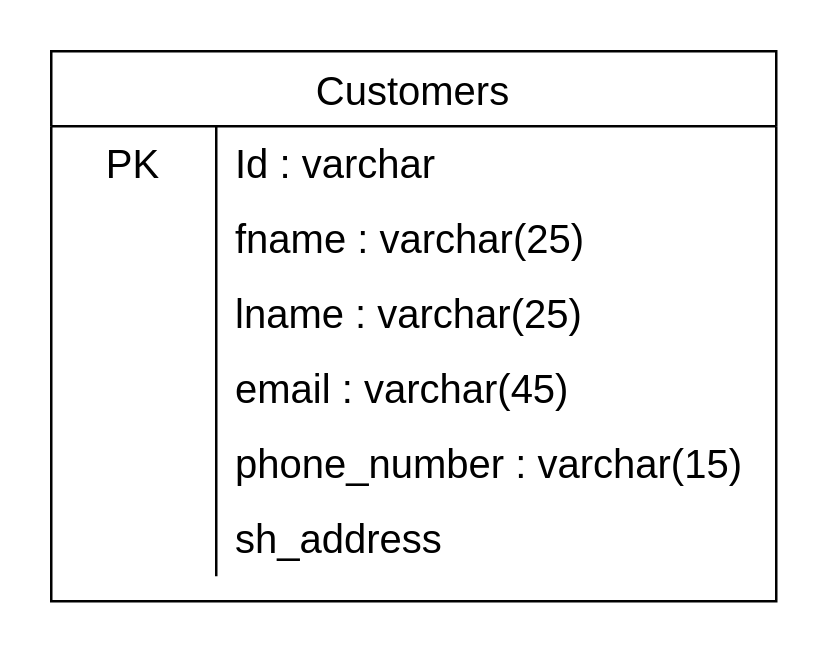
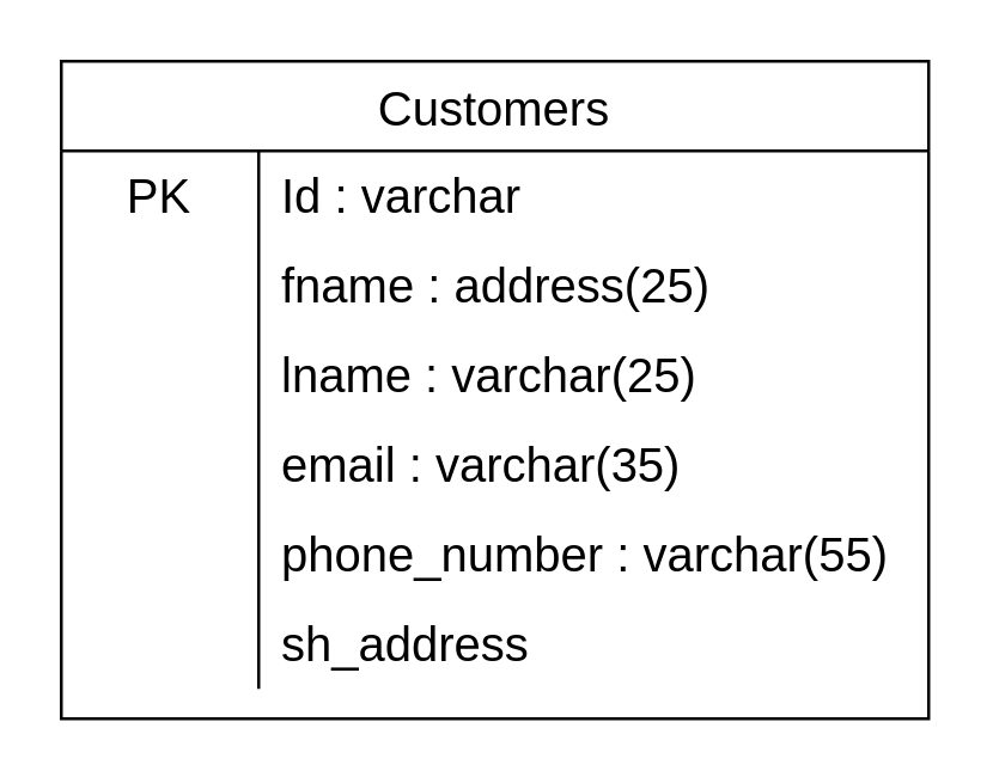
- <mxCell id="8" value="fname : varchar(25)" style="shape=partialRectangle;html=1;whiteSpace=wrap;connectable=0;fillColor=none;top=0;left=0;bottom=0;right=0;align=left;spacingLeft=6;overflow=hidden;strokeColor=inherit;fontSize=16;" vertex="1" parent="6"><mxGeometry x="66" width="224" height="30" as="geometry"><mxRectangle width="224" height="30" as="alternateBounds" /></mxGeometry></mxCell>
+ <mxCell id="8" value="fname : address(25)" style="shape=partialRectangle;html=1;whiteSpace=wrap;connectable=0;fillColor=none;top=0;left=0;bottom=0;right=0;align=left;spacingLeft=6;overflow=hidden;strokeColor=inherit;fontSize=16;" vertex="1" parent="6"><mxGeometry x="66" width="224" height="30" as="geometry"><mxRectangle width="224" height="30" as="alternateBounds" /></mxGeometry></mxCell>
- <mxCell id="14" value="email : varchar(45)" style="shape=partialRectangle;html=1;whiteSpace=wrap;connectable=0;fillColor=none;top=0;left=0;bottom=0;right=0;align=left;spacingLeft=6;overflow=hidden;strokeColor=inherit;fontSize=16;" vertex="1" parent="12"><mxGeometry x="66" width="224" height="30" as="geometry"><mxRectangle width="224" height="30" as="alternateBounds" /></mxGeometry></mxCell>
+ <mxCell id="14" value="email : varchar(35)" style="shape=partialRectangle;html=1;whiteSpace=wrap;connectable=0;fillColor=none;top=0;left=0;bottom=0;right=0;align=left;spacingLeft=6;overflow=hidden;strokeColor=inherit;fontSize=16;" vertex="1" parent="12"><mxGeometry x="66" width="224" height="30" as="geometry"><mxRectangle width="224" height="30" as="alternateBounds" /></mxGeometry></mxCell>
- <mxCell id="17" value="phone_number : varchar(15)" style="shape=partialRectangle;html=1;whiteSpace=wrap;connectable=0;fillColor=none;top=0;left=0;bottom=0;right=0;align=left;spacingLeft=6;overflow=hidden;strokeColor=inherit;fontSize=16;" vertex="1" parent="15"><mxGeometry x="66" width="224" height="30" as="geometry"><mxRectangle width="224" height="30" as="alternateBounds" /></mxGeometry></mxCell>
+ <mxCell id="17" value="phone_number : varchar(55)" style="shape=partialRectangle;html=1;whiteSpace=wrap;connectable=0;fillColor=none;top=0;left=0;bottom=0;right=0;align=left;spacingLeft=6;overflow=hidden;strokeColor=inherit;fontSize=16;" vertex="1" parent="15"><mxGeometry x="66" width="224" height="30" as="geometry"><mxRectangle width="224" height="30" as="alternateBounds" /></mxGeometry></mxCell>
